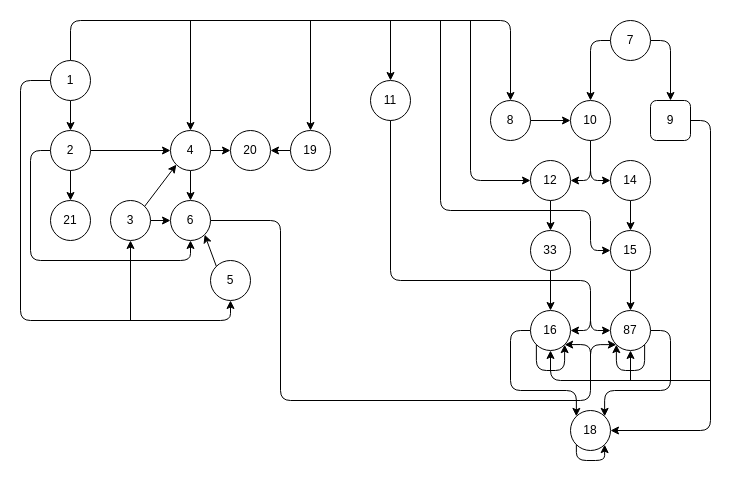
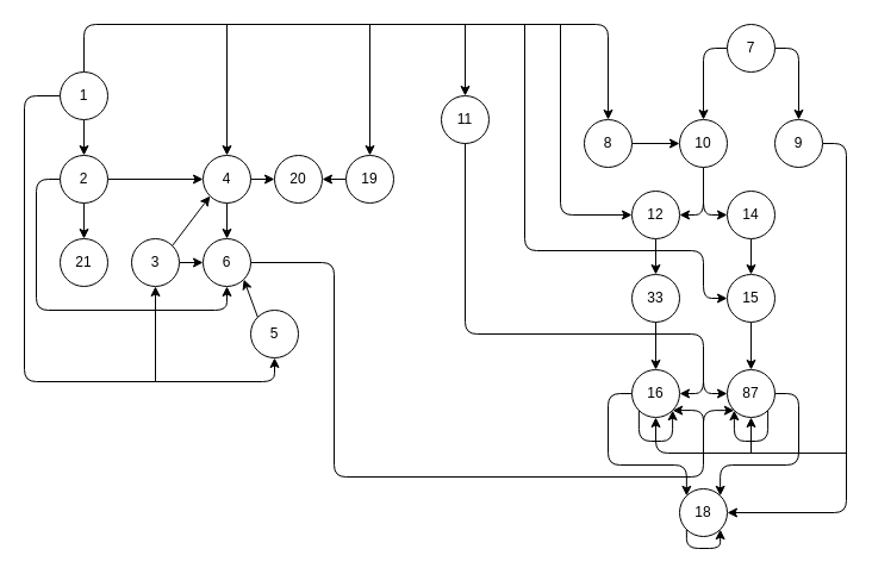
- <mxCell id="34" value="9" style="whiteSpace=wrap;html=1;aspect=fixed;fillColor=default;strokeColor=default;fontColor=default;labelBackgroundColor=default;rounded=1;" vertex="1" parent="1"><mxGeometry x="650" y="100" width="40" height="40" as="geometry" /></mxCell>
+ <mxCell id="34" value="9" style="ellipse;whiteSpace=wrap;html=1;aspect=fixed;fillColor=default;strokeColor=default;fontColor=default;labelBackgroundColor=default;" vertex="1" parent="1"><mxGeometry x="650" y="100" width="40" height="40" as="geometry" /></mxCell>
